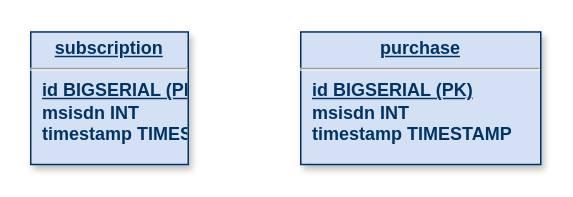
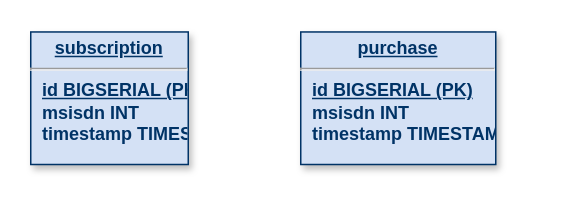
- <mxCell id="3" value="&lt;p style=&quot;margin: 0px ; margin-top: 4px ; text-align: center ; text-decoration: underline&quot;&gt;&lt;strong&gt;purchase&lt;/strong&gt;&lt;/p&gt;&lt;hr&gt;&lt;p style=&quot;margin: 0px ; margin-left: 8px&quot;&gt;&lt;u&gt;&lt;b&gt;id BIGSERIAL (PK)&lt;/b&gt;&lt;/u&gt;&lt;br&gt;&lt;/p&gt;&lt;p style=&quot;margin: 0px ; margin-left: 8px&quot;&gt;&lt;b&gt;msisdn INT&lt;/b&gt;&lt;br&gt;&lt;/p&gt;&lt;p style=&quot;margin: 0px ; margin-left: 8px&quot;&gt;&lt;b&gt;timestamp TIMESTAMP&lt;/b&gt;&lt;/p&gt;" style="verticalAlign=top;align=left;overflow=fill;fontSize=12;fontFamily=Helvetica;html=1;strokeColor=#003366;shadow=1;fillColor=#D4E1F5;fontColor=#003366" vertex="1" parent="1"><mxGeometry x="200" y="20.64" width="160" height="88.36" as="geometry" /></mxCell>
+ <mxCell id="3" value="&lt;p style=&quot;margin: 0px ; margin-top: 4px ; text-align: center ; text-decoration: underline&quot;&gt;&lt;strong&gt;purchase&lt;/strong&gt;&lt;/p&gt;&lt;hr&gt;&lt;p style=&quot;margin: 0px ; margin-left: 8px&quot;&gt;&lt;u&gt;&lt;b&gt;id BIGSERIAL (PK)&lt;/b&gt;&lt;/u&gt;&lt;br&gt;&lt;/p&gt;&lt;p style=&quot;margin: 0px ; margin-left: 8px&quot;&gt;&lt;b&gt;msisdn INT&lt;/b&gt;&lt;br&gt;&lt;/p&gt;&lt;p style=&quot;margin: 0px ; margin-left: 8px&quot;&gt;&lt;b&gt;timestamp TIMESTAMP&lt;/b&gt;&lt;/p&gt;" style="verticalAlign=top;align=left;overflow=fill;fontSize=12;fontFamily=Helvetica;html=1;strokeColor=#003366;shadow=1;fillColor=#D4E1F5;fontColor=#003366" vertex="1" parent="1"><mxGeometry x="200" y="20.64" width="130" height="88.36" as="geometry" /></mxCell>
